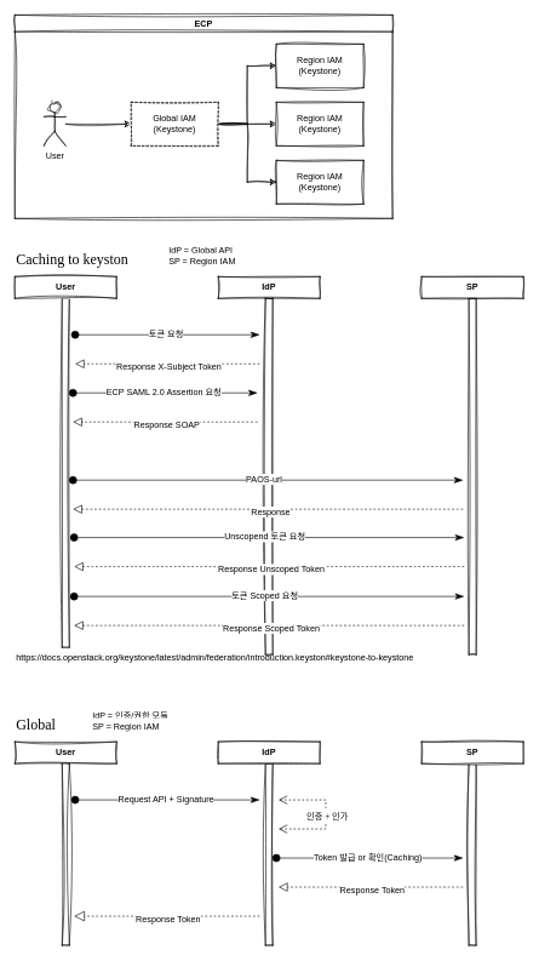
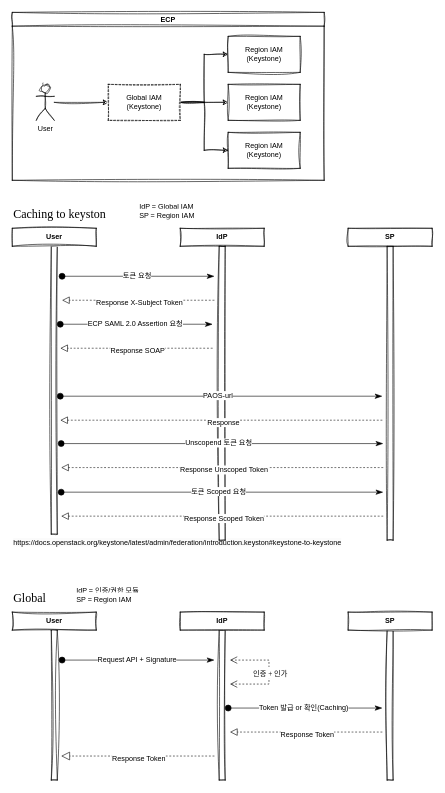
- <mxCell id="15" value="IdP = Global API&lt;div&gt;&lt;br&gt;&lt;/div&gt;" style="shape=partialRectangle;html=1;whiteSpace=wrap;connectable=0;strokeColor=inherit;overflow=hidden;fillColor=none;top=0;left=0;bottom=0;right=0;pointerEvents=1;fontSize=12;align=left;spacingLeft=5;sketch=1;jiggle=2;curveFitting=1;verticalAlign=top;fontFamily=Helvetica;fontColor=default;" parent="14" vertex="1"><mxGeometry width="150" height="15" as="geometry"><mxRectangle width="150" height="15" as="alternateBounds" /></mxGeometry></mxCell>
+ <mxCell id="15" value="IdP = Global IAM&lt;div&gt;&lt;br&gt;&lt;/div&gt;" style="shape=partialRectangle;html=1;whiteSpace=wrap;connectable=0;strokeColor=inherit;overflow=hidden;fillColor=none;top=0;left=0;bottom=0;right=0;pointerEvents=1;fontSize=12;align=left;spacingLeft=5;sketch=1;jiggle=2;curveFitting=1;verticalAlign=top;fontFamily=Helvetica;fontColor=default;" parent="14" vertex="1"><mxGeometry width="150" height="15" as="geometry"><mxRectangle width="150" height="15" as="alternateBounds" /></mxGeometry></mxCell>
